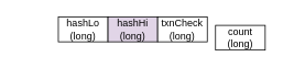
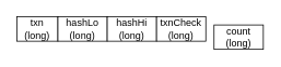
+ <mxCell id="2" value="txn&lt;br&gt;(long)" style="rounded=0;whiteSpace=wrap;html=1;" vertex="1" parent="1"><mxGeometry x="20" y="20" width="50" height="30" as="geometry" /></mxCell>
- <mxCell id="4" value="hashHi&lt;br&gt;(long)" style="rounded=0;whiteSpace=wrap;html=1;fillColor=#e1d5e7;" vertex="1" parent="1"><mxGeometry x="130" y="20" width="60" height="30" as="geometry" /></mxCell>
+ <mxCell id="4" value="hashHi&lt;br&gt;(long)" style="rounded=0;whiteSpace=wrap;html=1;" vertex="1" parent="1"><mxGeometry x="130" y="20" width="60" height="30" as="geometry" /></mxCell>
